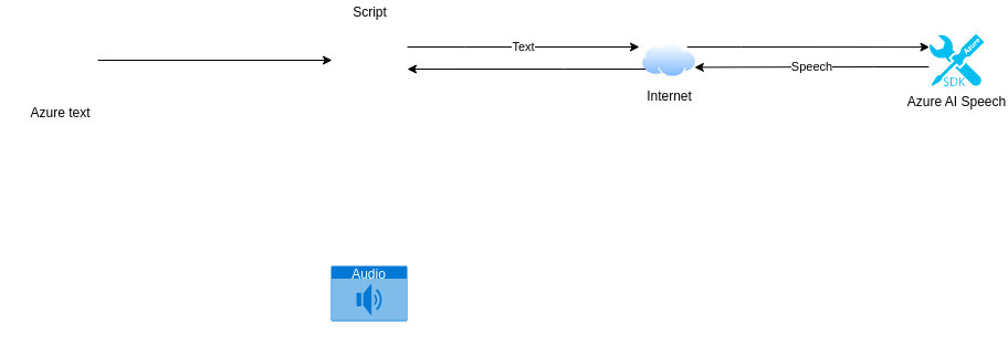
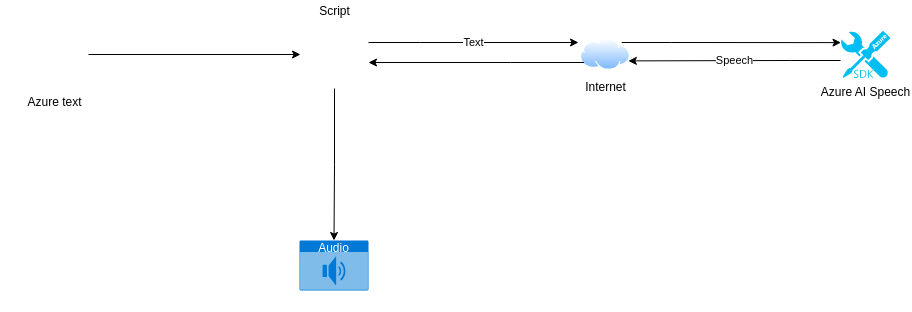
+ <mxCell id="8" style="edgeStyle=orthogonalEdgeStyle;rounded=0;orthogonalLoop=1;jettySize=auto;html=1;entryX=0.5;entryY=0;entryDx=0;entryDy=0;entryPerimeter=0;verticalAlign=bottom;labelPosition=center;verticalLabelPosition=top;align=center;" edge="1" parent="1" source="12" target="7"><mxGeometry relative="1" as="geometry" /></mxCell>
